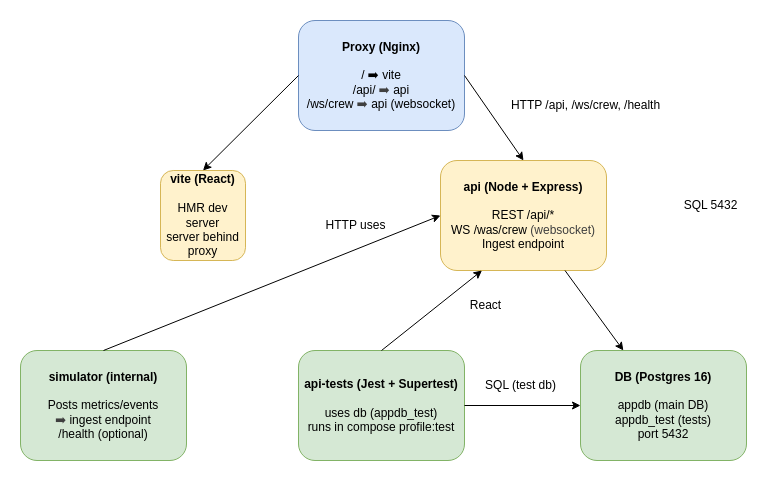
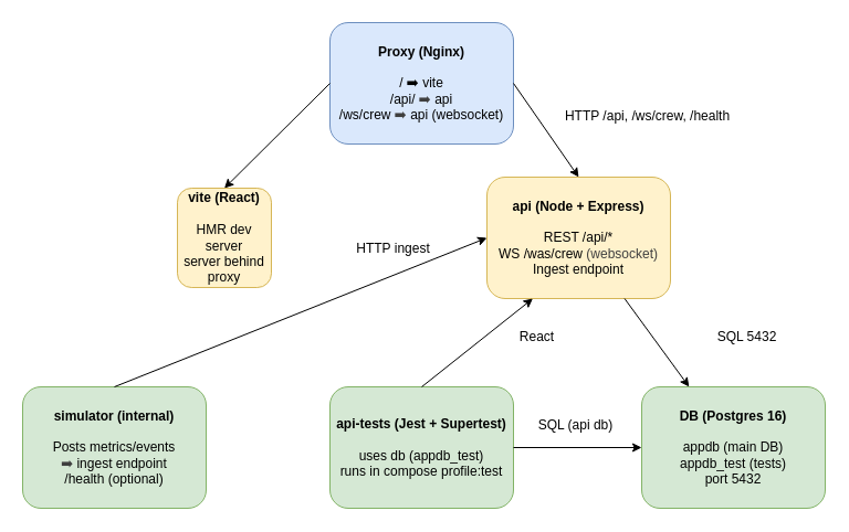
- <mxCell id="17" value="SQL 5432" style="text;html=1;align=center;verticalAlign=middle;resizable=0;points=[];autosize=1;strokeColor=none;fillColor=none;" vertex="1" parent="1"><mxGeometry x="670" y="190" width="80" height="30" as="geometry" /></mxCell>
+ <mxCell id="17" value="SQL 5432" style="text;html=1;align=center;verticalAlign=middle;resizable=0;points=[];autosize=1;strokeColor=none;fillColor=none;" vertex="1" parent="1"><mxGeometry x="635" y="290" width="80" height="30" as="geometry" /></mxCell>
- <mxCell id="15" value="HTTP uses" style="text;html=1;align=center;verticalAlign=middle;resizable=0;points=[];autosize=1;strokeColor=none;fillColor=none;" vertex="1" parent="1"><mxGeometry x="310" y="210" width="90" height="30" as="geometry" /></mxCell>
+ <mxCell id="15" value="HTTP ingest" style="text;html=1;align=center;verticalAlign=middle;resizable=0;points=[];autosize=1;strokeColor=none;fillColor=none;" vertex="1" parent="1"><mxGeometry x="310" y="210" width="90" height="30" as="geometry" /></mxCell>
- <mxCell id="18" value="SQL (test db)" style="text;html=1;align=center;verticalAlign=middle;resizable=0;points=[];autosize=1;strokeColor=none;fillColor=none;" vertex="1" parent="1"><mxGeometry x="475" y="370" width="90" height="30" as="geometry" /></mxCell>
+ <mxCell id="18" value="SQL (api db)" style="text;html=1;align=center;verticalAlign=middle;resizable=0;points=[];autosize=1;strokeColor=none;fillColor=none;" vertex="1" parent="1"><mxGeometry x="475" y="370" width="90" height="30" as="geometry" /></mxCell>
